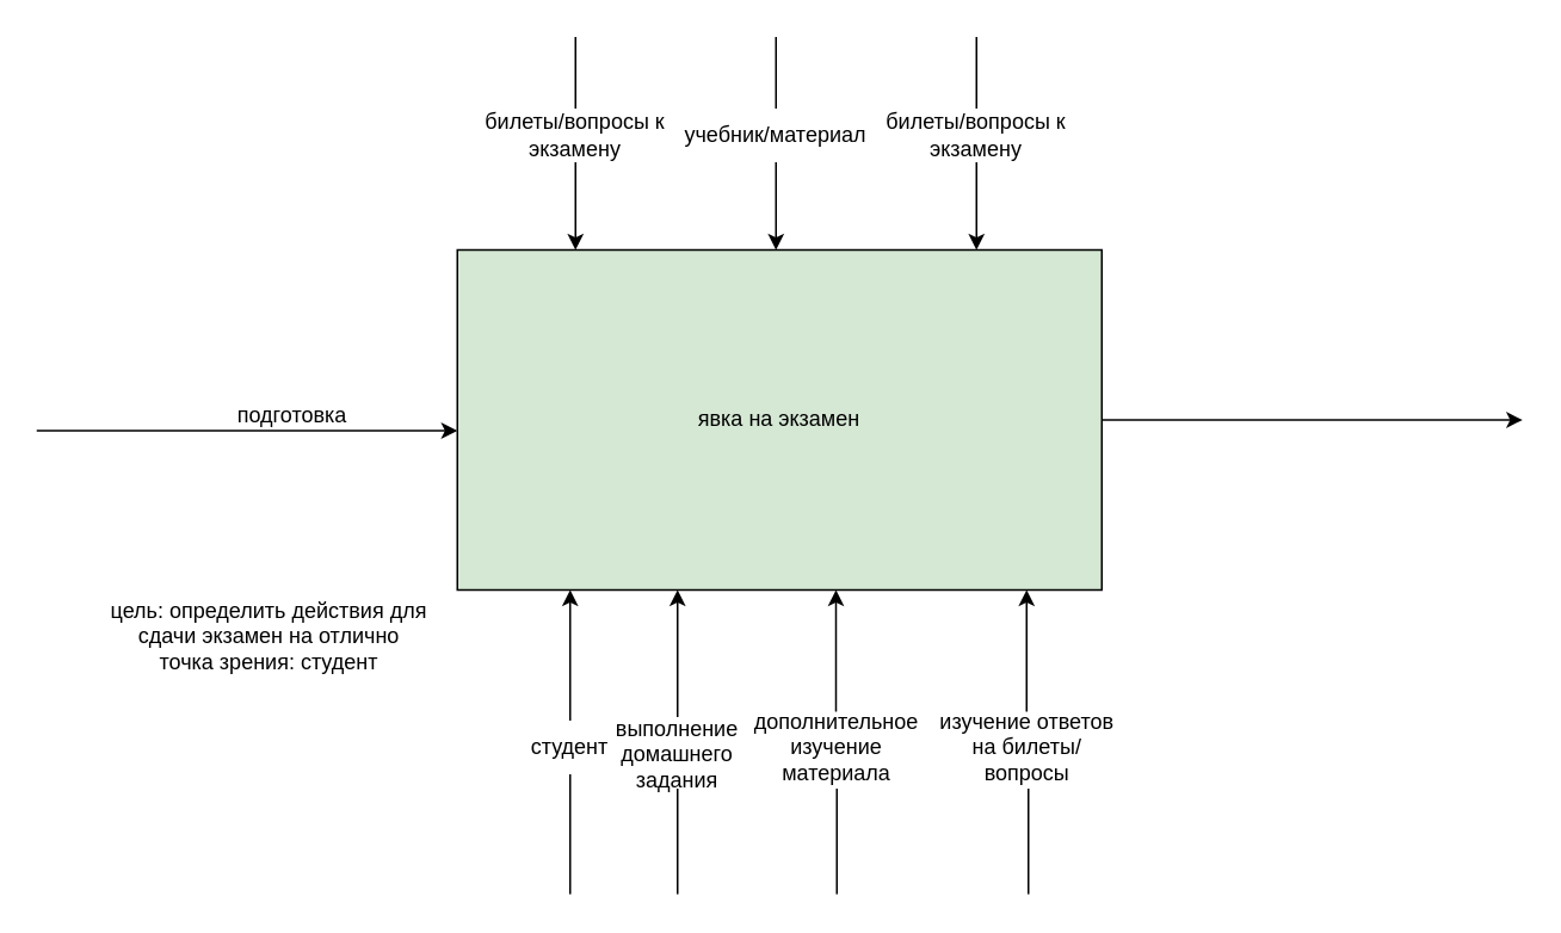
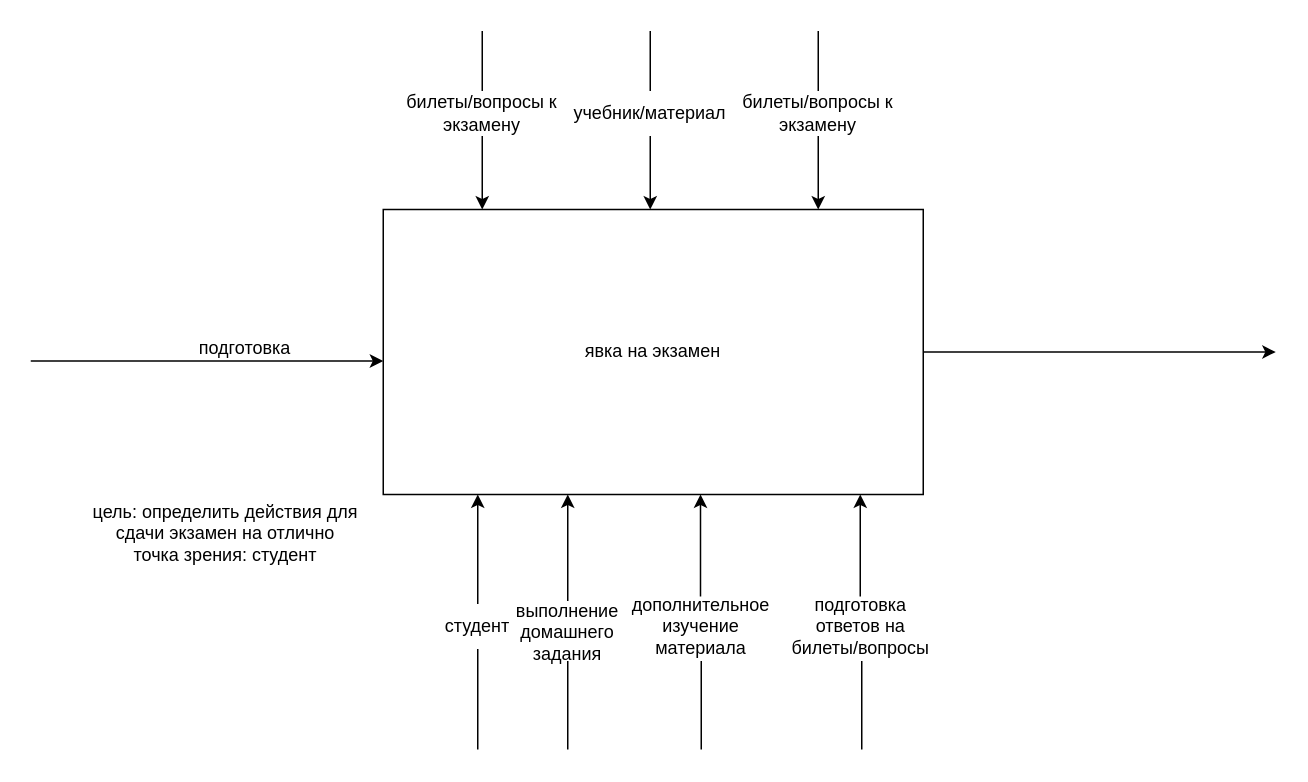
- <mxCell id="2" value="явка на экзамен" style="rounded=0;whiteSpace=wrap;html=1;fillColor=#d5e8d4;" parent="1" vertex="1"><mxGeometry x="255" y="139" width="360" height="190" as="geometry" /></mxCell>
+ <mxCell id="2" value="явка на экзамен" style="rounded=0;whiteSpace=wrap;html=1;" parent="1" vertex="1"><mxGeometry x="255" y="139" width="360" height="190" as="geometry" /></mxCell>
- <mxCell id="13" value="изучение ответов на билеты/вопросы" style="text;html=1;strokeColor=none;fillColor=none;align=center;verticalAlign=middle;whiteSpace=wrap;rounded=0;" parent="1" vertex="1"><mxGeometry x="521" y="402" width="105" height="30" as="geometry" /></mxCell>
+ <mxCell id="13" value="подготовка ответов на билеты/вопросы" style="text;html=1;strokeColor=none;fillColor=none;align=center;verticalAlign=middle;whiteSpace=wrap;rounded=0;" parent="1" vertex="1"><mxGeometry x="521" y="402" width="105" height="30" as="geometry" /></mxCell>
